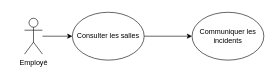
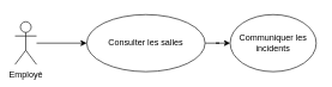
- <mxCell id="3" value="Employé" style="shape=umlActor;verticalLabelPosition=bottom;verticalAlign=top;html=1;outlineConnect=0;" vertex="1" parent="1"><mxGeometry x="40" y="30" width="30" height="60" as="geometry" /></mxCell>
+ <mxCell id="3" value="Employé" style="shape=umlActor;verticalLabelPosition=bottom;verticalAlign=top;html=1;outlineConnect=0;" vertex="1" parent="1"><mxGeometry x="20" y="30" width="30" height="60" as="geometry" /></mxCell>
- <mxCell id="5" value="Consulter les salles" style="ellipse;whiteSpace=wrap;html=1;" vertex="1" parent="1"><mxGeometry x="120" y="20" width="120" height="80" as="geometry" /></mxCell>
+ <mxCell id="5" value="Consulter les salles" style="ellipse;whiteSpace=wrap;html=1;" vertex="1" parent="1"><mxGeometry x="120" y="20" width="165" height="80" as="geometry" /></mxCell>
